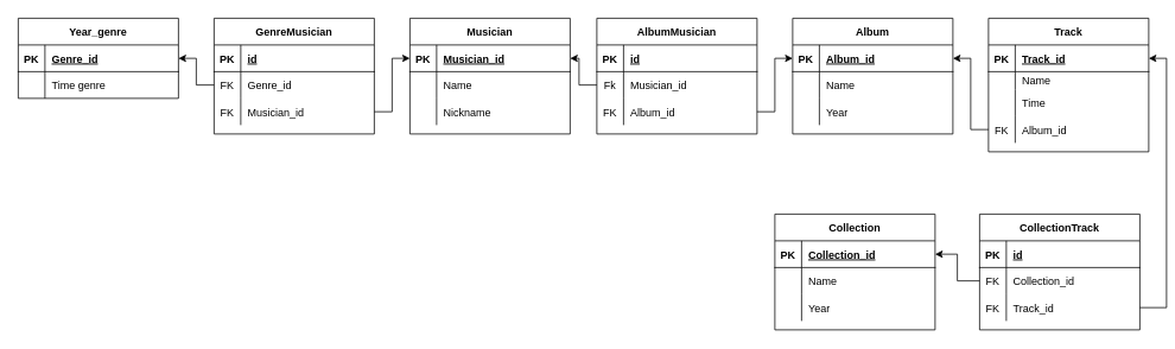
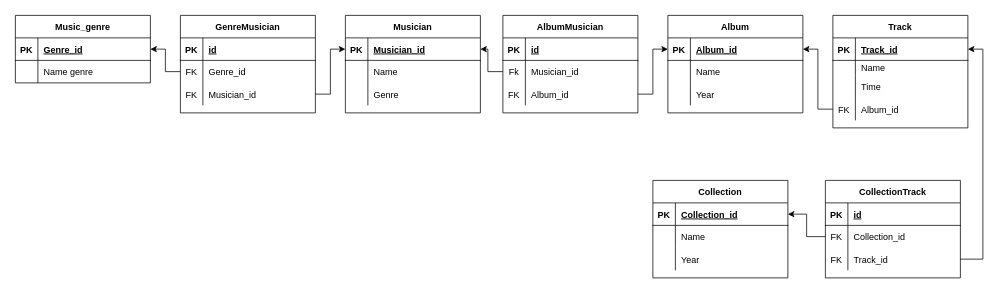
- <mxCell id="2" value="Year_genre" style="shape=table;startSize=30;container=1;collapsible=1;childLayout=tableLayout;fixedRows=1;rowLines=0;fontStyle=1;align=center;resizeLast=1;" parent="1" vertex="1"><mxGeometry x="20" y="20" width="180" height="90" as="geometry" /></mxCell>
+ <mxCell id="2" value="Music_genre" style="shape=table;startSize=30;container=1;collapsible=1;childLayout=tableLayout;fixedRows=1;rowLines=0;fontStyle=1;align=center;resizeLast=1;" parent="1" vertex="1"><mxGeometry x="20" y="20" width="180" height="90" as="geometry" /></mxCell>
- <mxCell id="8" value="Time genre" style="shape=partialRectangle;connectable=0;fillColor=none;top=0;left=0;bottom=0;right=0;align=left;spacingLeft=6;overflow=hidden;" parent="6" vertex="1"><mxGeometry x="30" width="150" height="30" as="geometry"><mxRectangle width="150" height="30" as="alternateBounds" /></mxGeometry></mxCell>
+ <mxCell id="8" value="Name genre" style="shape=partialRectangle;connectable=0;fillColor=none;top=0;left=0;bottom=0;right=0;align=left;spacingLeft=6;overflow=hidden;" parent="6" vertex="1"><mxGeometry x="30" width="150" height="30" as="geometry"><mxRectangle width="150" height="30" as="alternateBounds" /></mxGeometry></mxCell>
- <mxCell id="18" value="Nickname" style="shape=partialRectangle;connectable=0;fillColor=none;top=0;left=0;bottom=0;right=0;align=left;spacingLeft=6;overflow=hidden;" parent="16" vertex="1"><mxGeometry x="30" width="150" height="30" as="geometry"><mxRectangle width="150" height="30" as="alternateBounds" /></mxGeometry></mxCell>
+ <mxCell id="18" value="Genre" style="shape=partialRectangle;connectable=0;fillColor=none;top=0;left=0;bottom=0;right=0;align=left;spacingLeft=6;overflow=hidden;" parent="16" vertex="1"><mxGeometry x="30" width="150" height="30" as="geometry"><mxRectangle width="150" height="30" as="alternateBounds" /></mxGeometry></mxCell>
